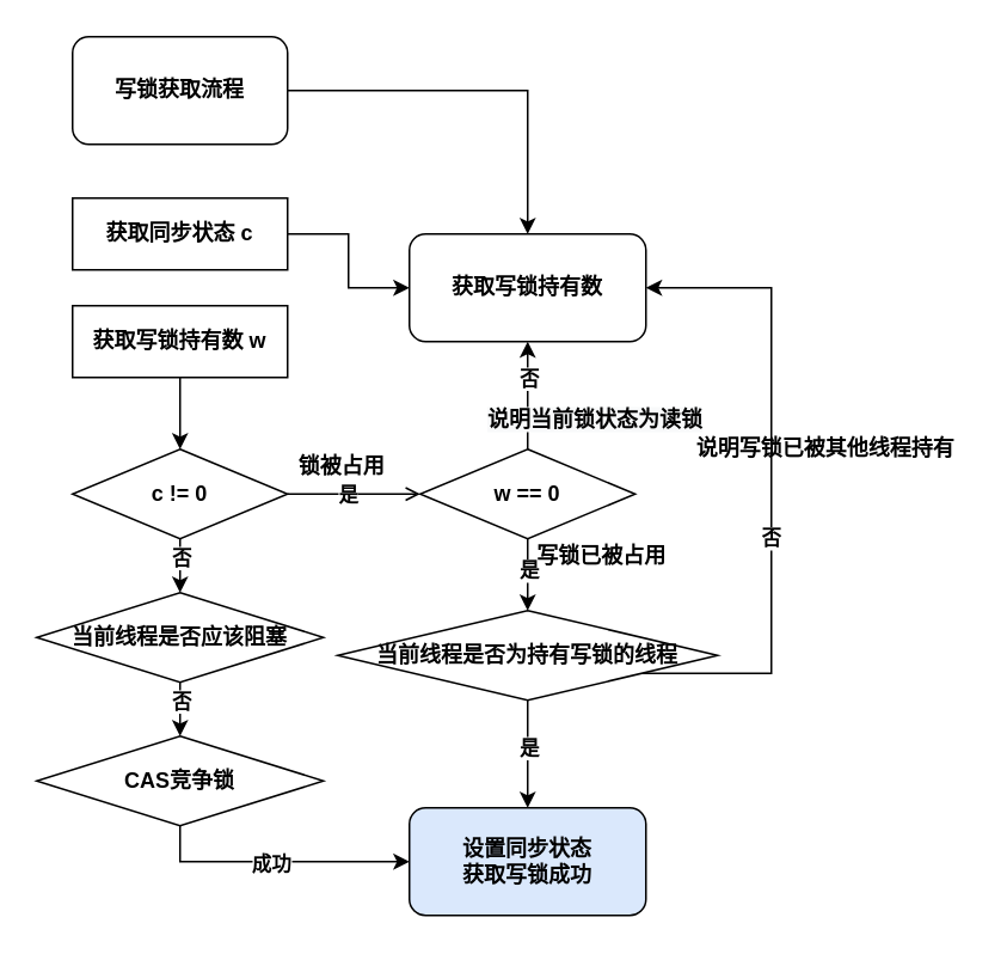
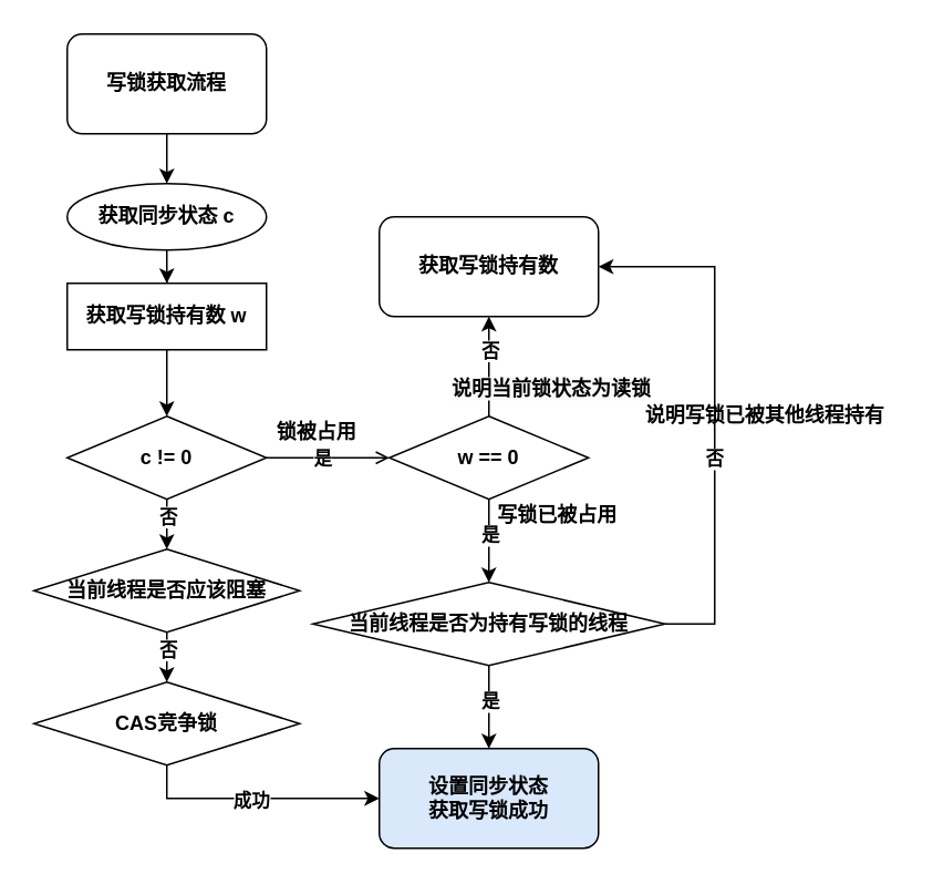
- <mxCell id="2" value="" style="edgeStyle=orthogonalEdgeStyle;rounded=0;orthogonalLoop=1;jettySize=auto;html=1;" edge="1" parent="1" source="3" target="24"><mxGeometry relative="1" as="geometry" /></mxCell>
+ <mxCell id="2" value="" style="edgeStyle=orthogonalEdgeStyle;rounded=0;orthogonalLoop=1;jettySize=auto;html=1;" edge="1" parent="1" source="3" target="5"><mxGeometry relative="1" as="geometry" /></mxCell>
- <mxCell id="5" value="&lt;b&gt;获取同步状态 c&lt;/b&gt;" style="rounded=0;whiteSpace=wrap;html=1;" vertex="1" parent="1"><mxGeometry x="40" y="110" width="120" height="40" as="geometry" /></mxCell>
+ <mxCell id="5" value="&lt;b&gt;获取同步状态 c&lt;/b&gt;" style="ellipse;whiteSpace=wrap;html=1;" vertex="1" parent="1"><mxGeometry x="40" y="110" width="120" height="40" as="geometry" /></mxCell>
- <mxCell id="4" value="" style="edgeStyle=orthogonalEdgeStyle;rounded=0;orthogonalLoop=1;jettySize=auto;html=1;" edge="1" parent="1" source="5" target="24"><mxGeometry relative="1" as="geometry" /></mxCell>
+ <mxCell id="4" value="" style="edgeStyle=orthogonalEdgeStyle;rounded=0;orthogonalLoop=1;jettySize=auto;html=1;" edge="1" parent="1" source="5" target="7"><mxGeometry relative="1" as="geometry" /></mxCell>
- <mxCell id="23" value="&lt;b&gt;当前线程是否为持有写锁的线程&lt;/b&gt;" style="rhombus;whiteSpace=wrap;html=1;" vertex="1" parent="1"><mxGeometry x="188" y="340" width="212" height="50" as="geometry" /></mxCell>
+ <mxCell id="23" value="&lt;b&gt;当前线程是否为持有写锁的线程&lt;/b&gt;" style="rhombus;whiteSpace=wrap;html=1;" vertex="1" parent="1"><mxGeometry x="188" y="350" width="212" height="50" as="geometry" /></mxCell>
